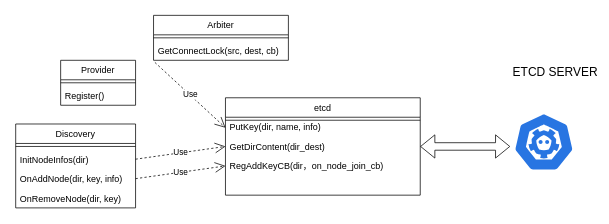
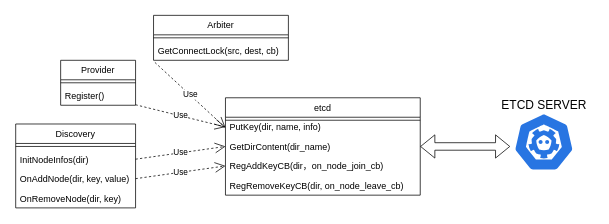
- <mxCell id="24" value="&lt;font style=&quot;font-size: 16px&quot;&gt;ETCD SERVER&lt;/font&gt;" style="text;html=1;resizable=0;autosize=1;align=center;verticalAlign=middle;points=[];fillColor=none;strokeColor=none;rounded=0;" vertex="1" parent="1"><mxGeometry x="675" y="85" width="130" height="20" as="geometry" /></mxCell>
+ <mxCell id="24" value="&lt;font style=&quot;font-size: 16px&quot;&gt;ETCD SERVER&lt;/font&gt;" style="text;html=1;resizable=0;autosize=1;align=center;verticalAlign=middle;points=[];fillColor=none;strokeColor=none;rounded=0;" vertex="1" parent="1"><mxGeometry x="660" y="130" width="130" height="20" as="geometry" /></mxCell>
+ <mxCell id="19" value="Use" style="endArrow=open;endSize=12;dashed=1;html=1;rounded=0;entryX=0;entryY=0.5;entryDx=0;entryDy=0;" parent="1" source="15" target="9" edge="1"><mxGeometry width="160" relative="1" as="geometry"><mxPoint x="180" y="127" as="sourcePoint" /><mxPoint x="340" y="127" as="targetPoint" /></mxGeometry></mxCell>
- <mxCell id="10" value="GetDirContent(dir_dest)" style="text;align=left;verticalAlign=top;spacingLeft=4;spacingRight=4;overflow=hidden;rotatable=0;points=[[0,0.5],[1,0.5]];portConstraint=eastwest;rounded=0;shadow=0;html=0;" parent="1" vertex="1"><mxGeometry x="300" y="182" width="260" height="26" as="geometry" /></mxCell>
+ <mxCell id="10" value="GetDirContent(dir_name)" style="text;align=left;verticalAlign=top;spacingLeft=4;spacingRight=4;overflow=hidden;rotatable=0;points=[[0,0.5],[1,0.5]];portConstraint=eastwest;rounded=0;shadow=0;html=0;" parent="1" vertex="1"><mxGeometry x="300" y="182" width="260" height="26" as="geometry" /></mxCell>
- <mxCell id="5" value="OnAddNode(dir, key, info)" style="text;align=left;verticalAlign=top;spacingLeft=4;spacingRight=4;overflow=hidden;rotatable=0;points=[[0,0.5],[1,0.5]];portConstraint=eastwest;rounded=0;shadow=0;html=0;" parent="2" vertex="1"><mxGeometry y="60" width="160" height="26" as="geometry" /></mxCell>
+ <mxCell id="5" value="OnAddNode(dir, key, value)" style="text;align=left;verticalAlign=top;spacingLeft=4;spacingRight=4;overflow=hidden;rotatable=0;points=[[0,0.5],[1,0.5]];portConstraint=eastwest;rounded=0;shadow=0;html=0;" parent="2" vertex="1"><mxGeometry y="60" width="160" height="26" as="geometry" /></mxCell>
+ <mxCell id="12" value="RegRemoveKeyCB(dir, on_node_leave_cb)" style="text;align=left;verticalAlign=top;spacingLeft=4;spacingRight=4;overflow=hidden;rotatable=0;points=[[0,0.5],[1,0.5]];portConstraint=eastwest;rounded=0;shadow=0;html=0;" parent="1" vertex="1"><mxGeometry x="300" y="234" width="260" height="26" as="geometry" /></mxCell>
